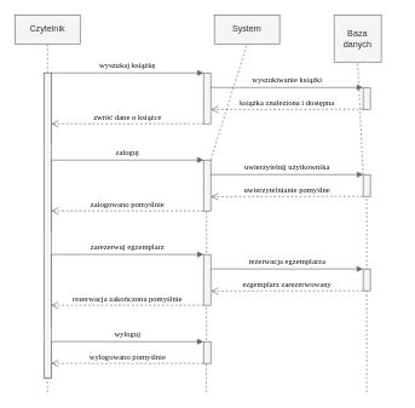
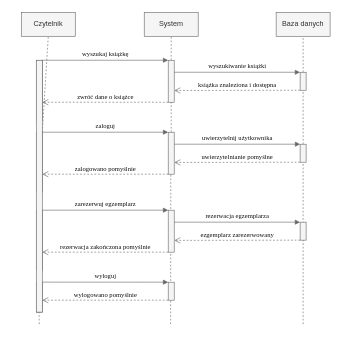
- <mxCell id="4" value="Czytelnik" style="rounded=0;whiteSpace=wrap;html=1;fillColor=#f5f5f5;strokeColor=#666666;fontColor=#333333;" parent="1" vertex="1"><mxGeometry x="20" y="20" width="90" height="40" as="geometry" /></mxCell>
+ <mxCell id="4" value="Czytelnik" style="rounded=0;whiteSpace=wrap;html=1;fillColor=#f5f5f5;strokeColor=#666666;fontColor=#333333;" parent="1" vertex="1"><mxGeometry x="35" y="20" width="90" height="40" as="geometry" /></mxCell>
- <mxCell id="10" value="System" style="rounded=0;whiteSpace=wrap;html=1;fillColor=#f5f5f5;strokeColor=#666666;fontColor=#333333;" parent="1" vertex="1"><mxGeometry x="295" y="20" width="90" height="40" as="geometry" /></mxCell>
+ <mxCell id="10" value="System" style="rounded=0;whiteSpace=wrap;html=1;fillColor=#f5f5f5;strokeColor=#666666;fontColor=#333333;" parent="1" vertex="1"><mxGeometry x="240" y="20" width="90" height="40" as="geometry" /></mxCell>
- <mxCell id="8" value="Baza danych" style="rounded=0;whiteSpace=wrap;html=1;fillColor=#f5f5f5;strokeColor=#666666;fontColor=#333333;" parent="1" vertex="1"><mxGeometry x="460" y="20" width="65" height="65" as="geometry" /></mxCell>
+ <mxCell id="8" value="Baza danych" style="rounded=0;whiteSpace=wrap;html=1;fillColor=#f5f5f5;strokeColor=#666666;fontColor=#333333;" parent="1" vertex="1"><mxGeometry x="460" y="20" width="90" height="40" as="geometry" /></mxCell>
